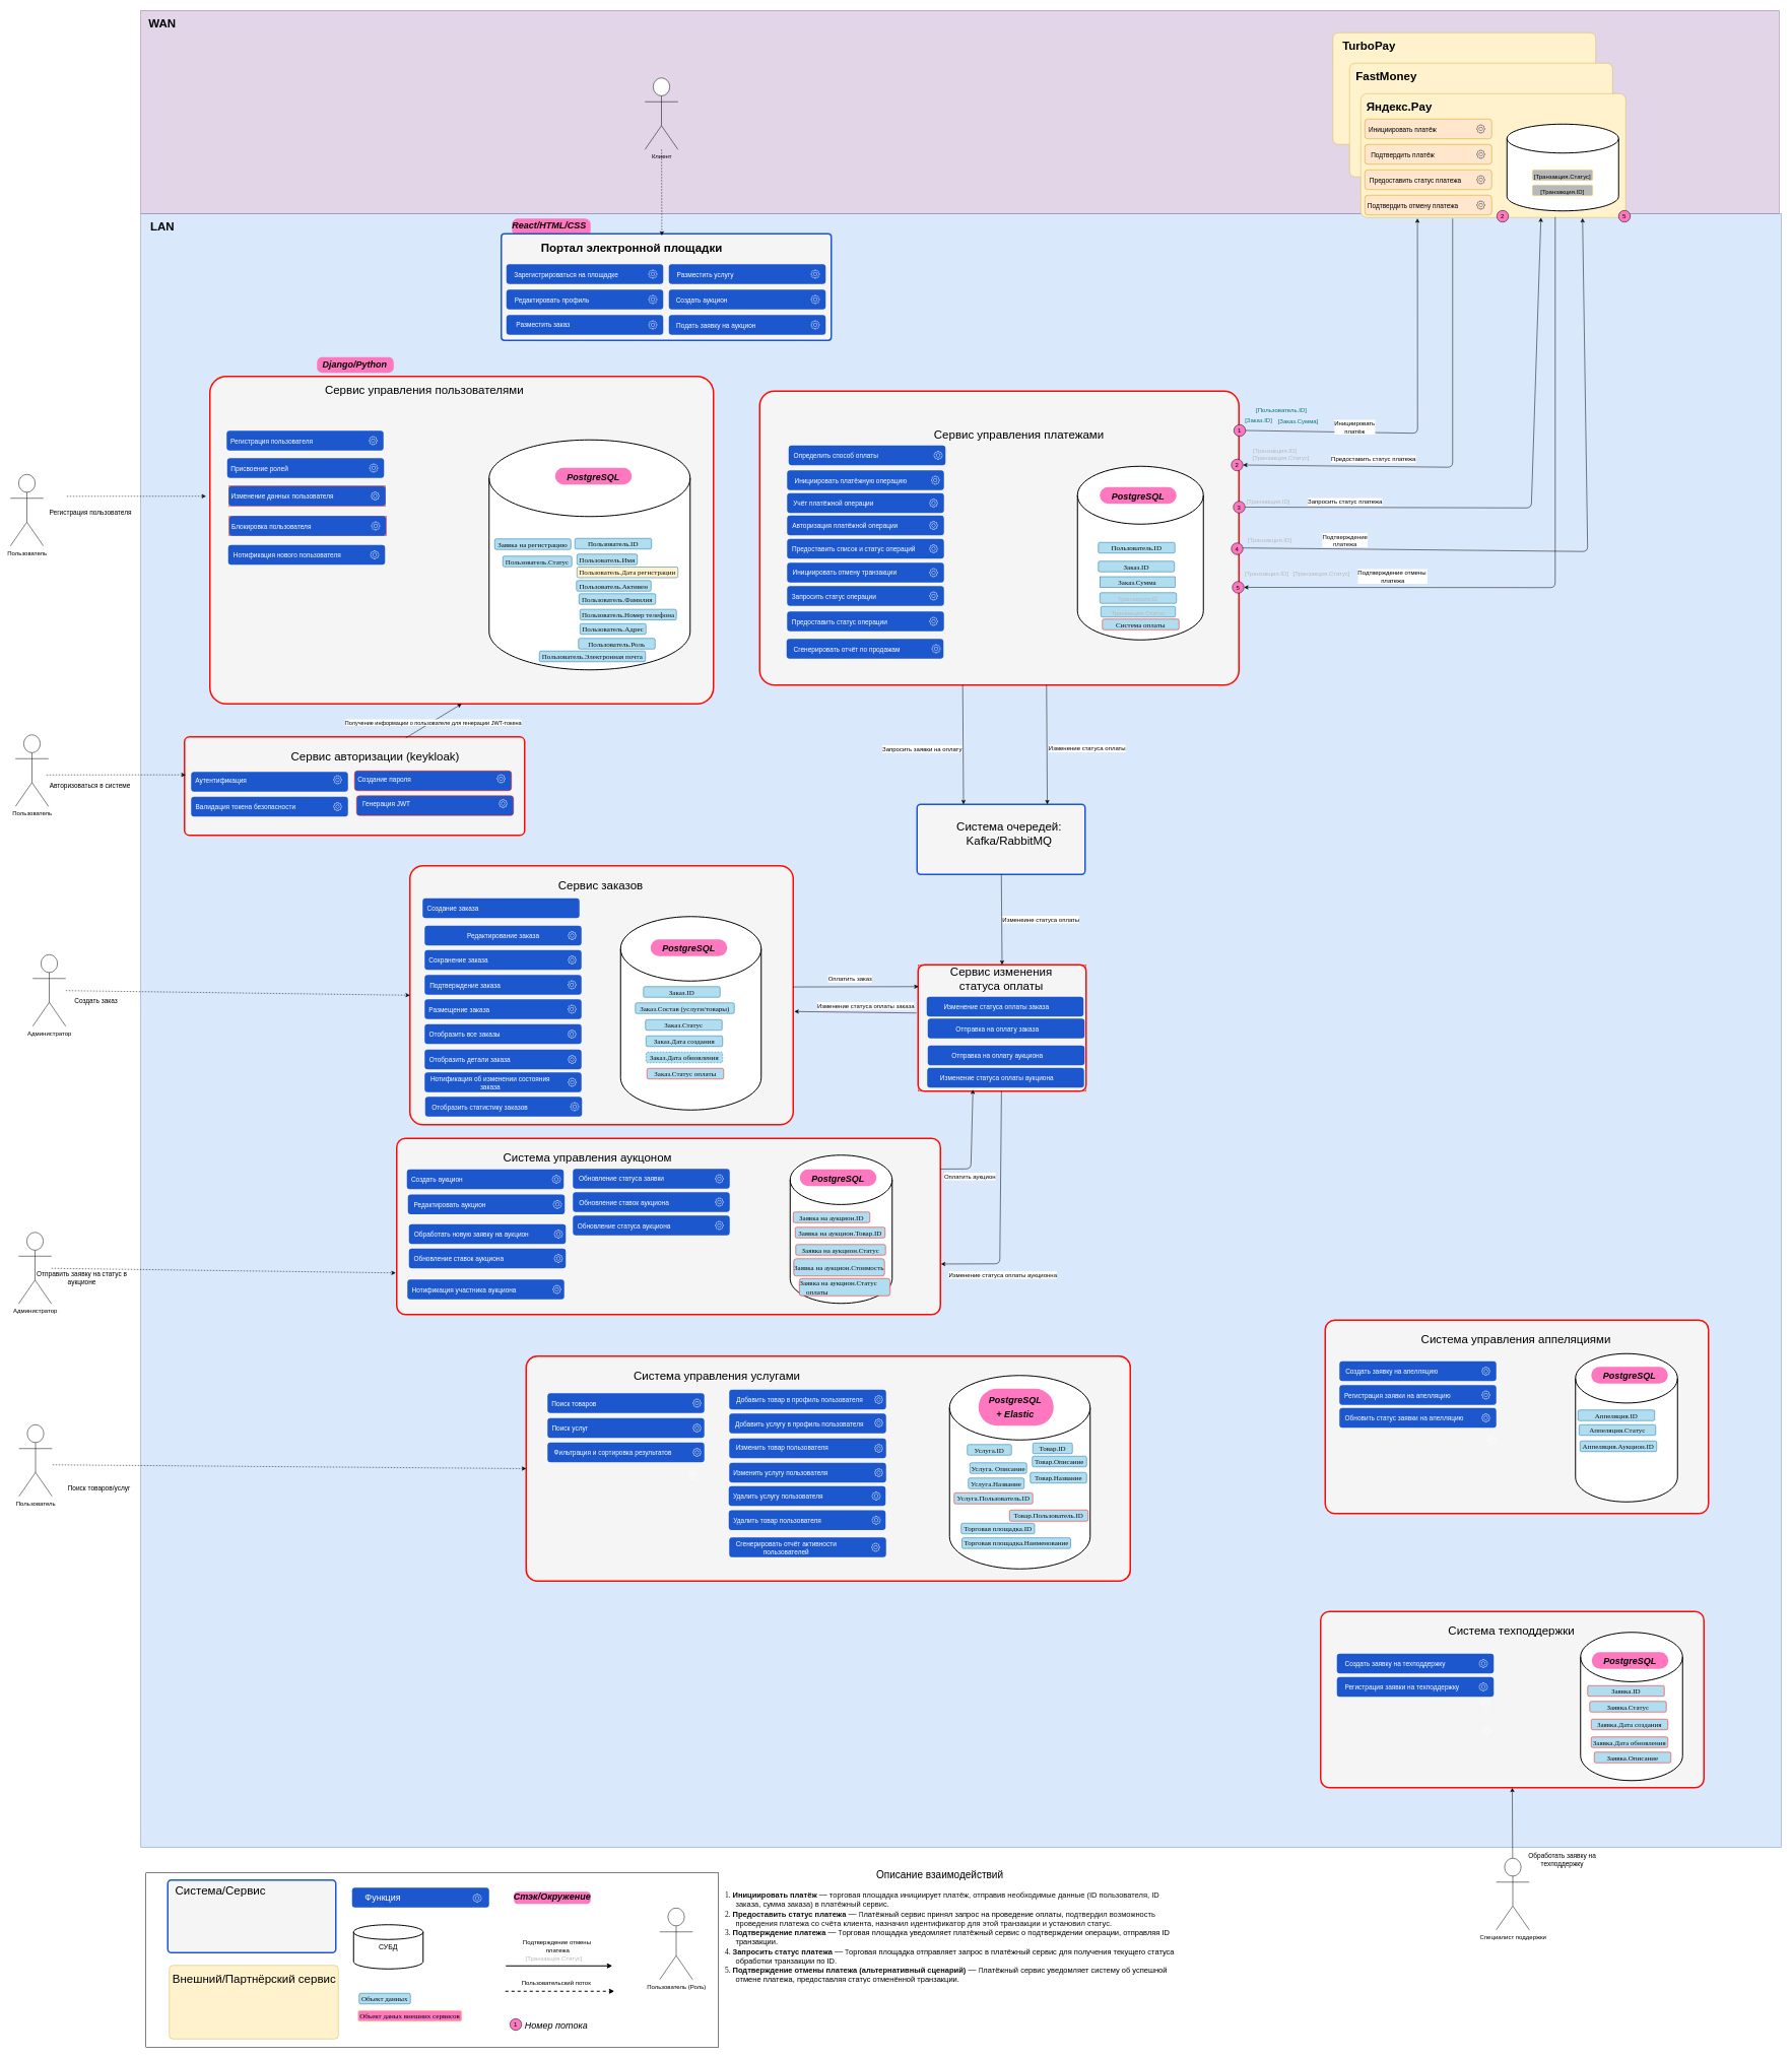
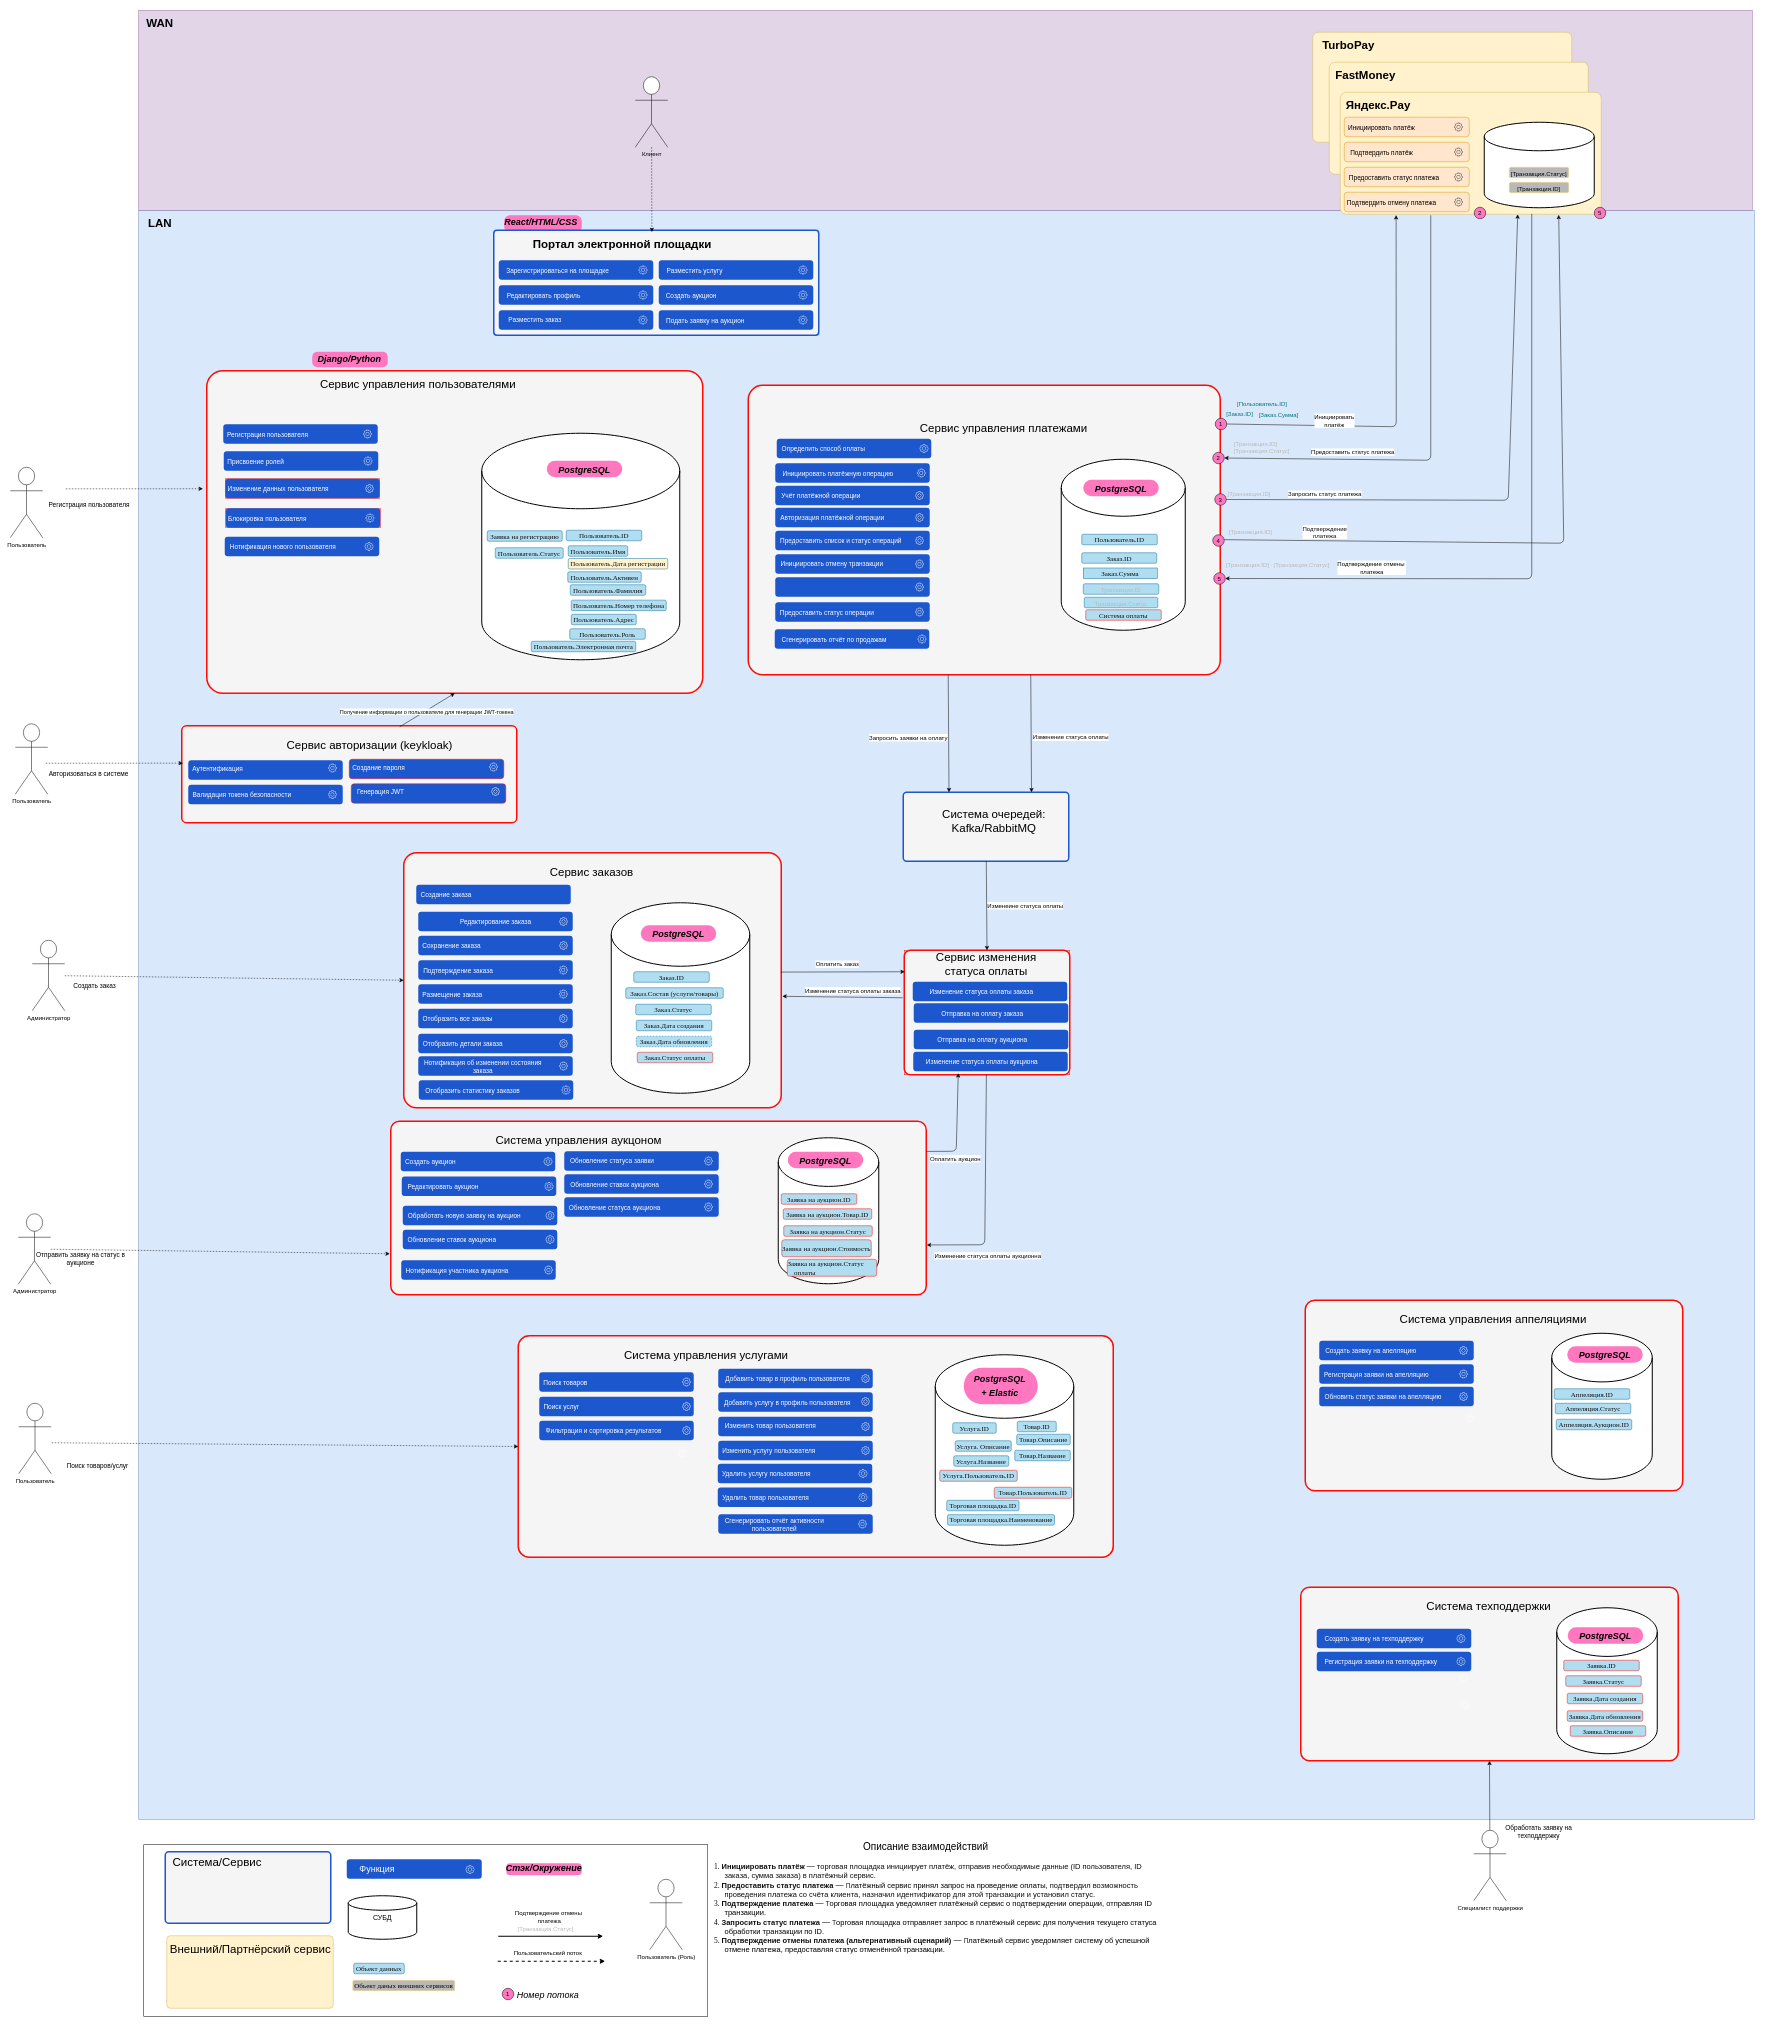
- <mxCell id="149" value="Запросить статус операции" style="text;html=1;align=center;verticalAlign=middle;whiteSpace=wrap;rounded=1;fontSize=13;fontColor=#FFFFFF;strokeColor=none;" parent="146" vertex="1"><mxGeometry x="3" y="6" width="179" height="30" as="geometry" /></mxCell>
- <mxCell id="52" value="&lt;p style=&quot;margin: 0px 0px 0px 13px; text-indent: -13px; font-variant-numeric: normal; font-variant-east-asian: normal; font-variant-alternates: normal; font-kerning: auto; font-optical-sizing: auto; font-feature-settings: normal; font-variation-settings: normal; font-variant-position: normal; font-stretch: normal; line-height: normal; text-align: start;&quot; class=&quot;p1&quot;&gt;&lt;span style=&quot;text-align: center; text-indent: 0px;&quot;&gt;&lt;font style=&quot;font-size: 14px;&quot; face=&quot;Times New Roman&quot;&gt;Объект даных внешних сервисов&lt;/font&gt;&lt;/span&gt;&lt;br&gt;&lt;/p&gt;" style="rounded=1;whiteSpace=wrap;html=1;fillColor=#ff77bf;strokeColor=#FFD966;" parent="1" vertex="1"><mxGeometry x="705" y="3960" width="204" height="21" as="geometry" /></mxCell>
+ <mxCell id="52" value="&lt;p style=&quot;margin: 0px 0px 0px 13px; text-indent: -13px; font-variant-numeric: normal; font-variant-east-asian: normal; font-variant-alternates: normal; font-kerning: auto; font-optical-sizing: auto; font-feature-settings: normal; font-variation-settings: normal; font-variant-position: normal; font-stretch: normal; line-height: normal; text-align: start;&quot; class=&quot;p1&quot;&gt;&lt;span style=&quot;text-align: center; text-indent: 0px;&quot;&gt;&lt;font style=&quot;font-size: 14px;&quot; face=&quot;Times New Roman&quot;&gt;Объект даных внешних сервисов&lt;/font&gt;&lt;/span&gt;&lt;br&gt;&lt;/p&gt;" style="rounded=1;whiteSpace=wrap;html=1;fillColor=#B8B8B8;strokeColor=#FFD966;" parent="1" vertex="1"><mxGeometry x="705" y="3960" width="204" height="21" as="geometry" /></mxCell>
